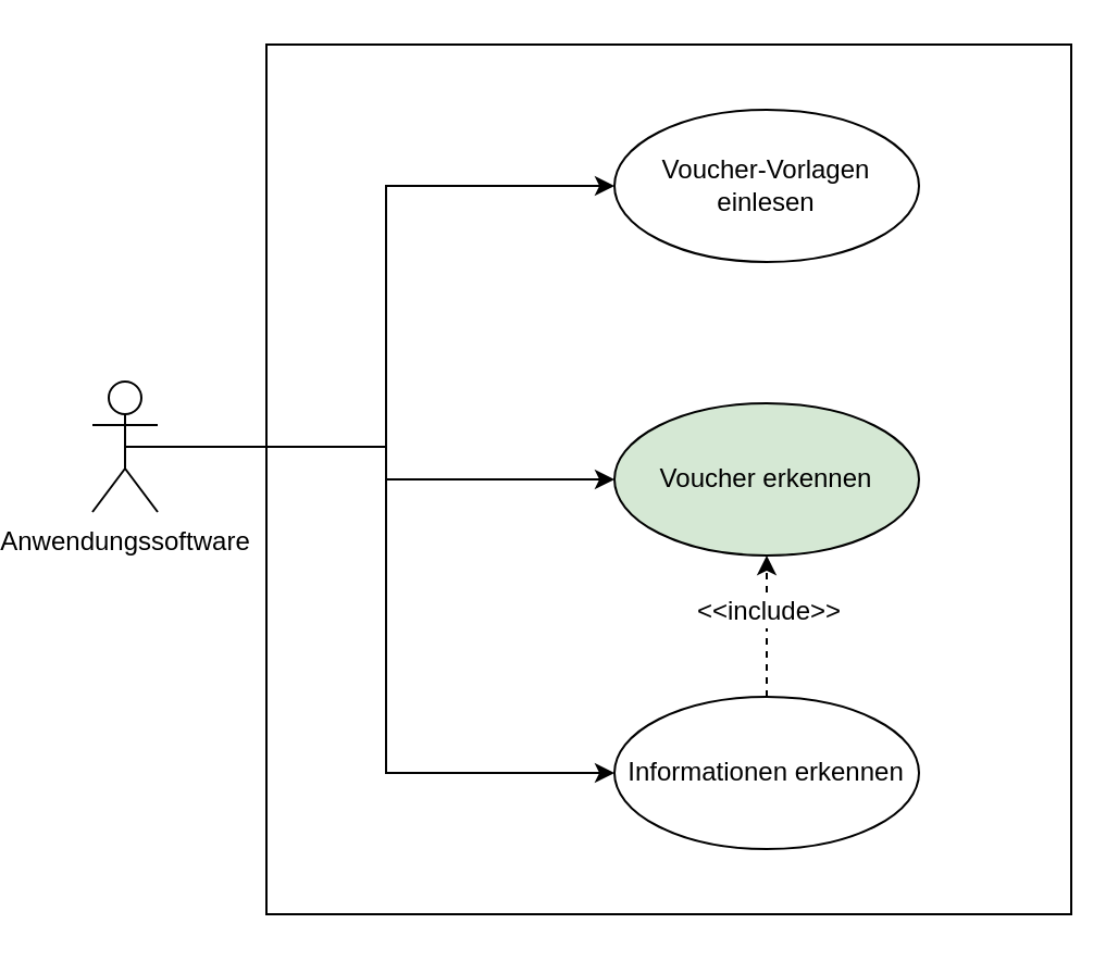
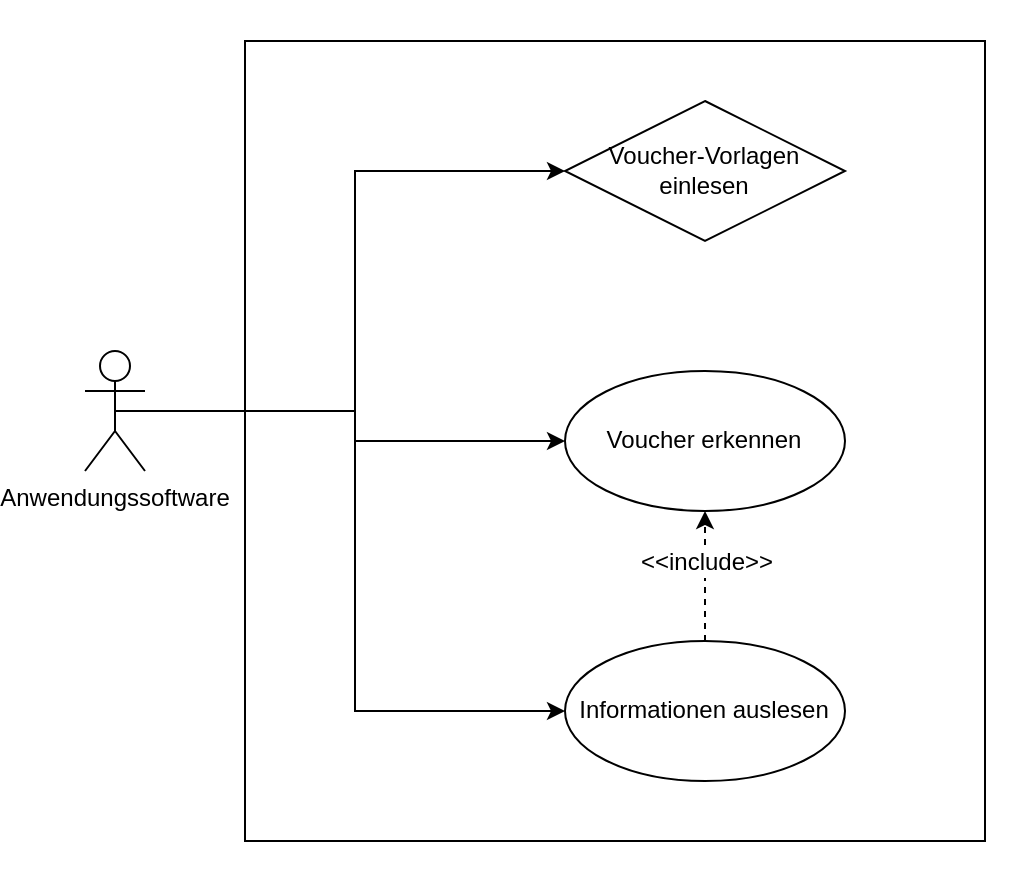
- <mxCell id="3" value="Voucher-Vorlagen einlesen" style="ellipse;whiteSpace=wrap;html=1;" vertex="1" parent="1"><mxGeometry x="260" y="50" width="140" height="70" as="geometry" /></mxCell>
+ <mxCell id="3" value="Voucher-Vorlagen einlesen" style="rhombus;whiteSpace=wrap;html=1;" vertex="1" parent="1"><mxGeometry x="260" y="50" width="140" height="70" as="geometry" /></mxCell>
- <mxCell id="8" value="Voucher erkennen" style="ellipse;whiteSpace=wrap;html=1;fillColor=#d5e8d4;" vertex="1" parent="1"><mxGeometry x="260" y="185" width="140" height="70" as="geometry" /></mxCell>
+ <mxCell id="8" value="Voucher erkennen" style="ellipse;whiteSpace=wrap;html=1;" vertex="1" parent="1"><mxGeometry x="260" y="185" width="140" height="70" as="geometry" /></mxCell>
- <mxCell id="11" value="Informationen erkennen" style="ellipse;whiteSpace=wrap;html=1;" vertex="1" parent="1"><mxGeometry x="260" y="320" width="140" height="70" as="geometry" /></mxCell>
+ <mxCell id="11" value="Informationen auslesen" style="ellipse;whiteSpace=wrap;html=1;" vertex="1" parent="1"><mxGeometry x="260" y="320" width="140" height="70" as="geometry" /></mxCell>
